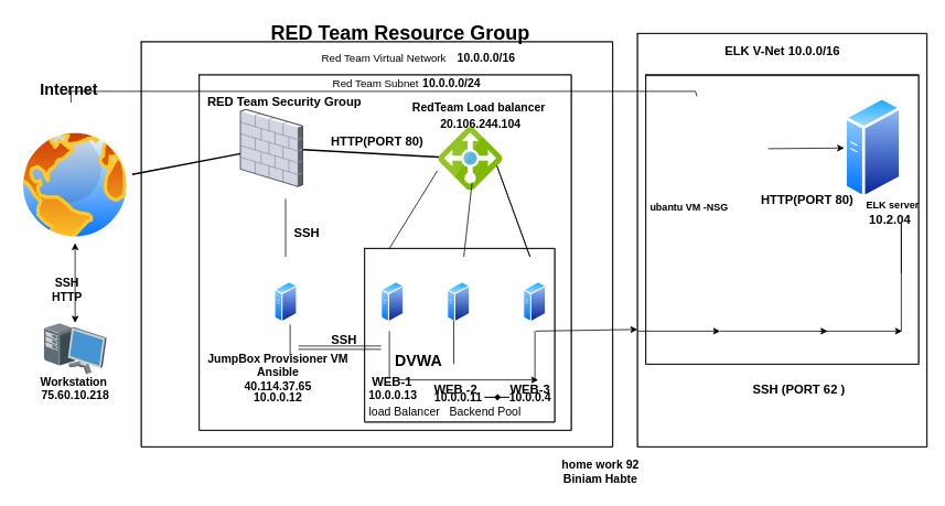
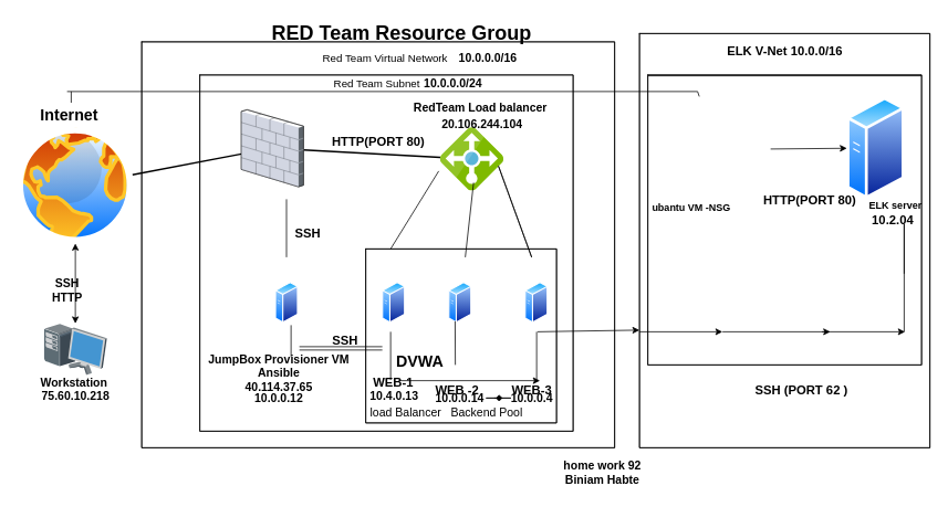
- <mxCell id="5" value="Internet&amp;nbsp;" style="text;html=1;resizable=0;autosize=1;align=center;verticalAlign=middle;points=[];fillColor=none;strokeColor=none;rounded=0;fontStyle=1;fontSize=19;" vertex="1" parent="1"><mxGeometry x="40" y="93.5" width="90" height="30" as="geometry" /></mxCell>
+ <mxCell id="5" value="Internet&amp;nbsp;" style="text;html=1;resizable=0;autosize=1;align=center;verticalAlign=middle;points=[];fillColor=none;strokeColor=none;rounded=0;fontStyle=1;fontSize=19;" vertex="1" parent="1"><mxGeometry x="40" y="123.5" width="90" height="30" as="geometry" /></mxCell>
- <mxCell id="40" value="RED Team Security Group&amp;nbsp;" style="text;html=1;resizable=0;autosize=1;align=center;verticalAlign=middle;points=[];fillColor=none;strokeColor=none;rounded=0;fontSize=15;fontStyle=1" vertex="1" parent="24"><mxGeometry x="70" y="62" width="210" height="20" as="geometry" /></mxCell>
- <mxCell id="73" value="&lt;b&gt;10.0.0.13&lt;/b&gt;" style="text;html=1;resizable=0;autosize=1;align=center;verticalAlign=middle;points=[];fillColor=none;strokeColor=none;rounded=0;fontSize=14;" vertex="1" parent="72"><mxGeometry x="-1" y="168" width="70" height="20" as="geometry" /></mxCell>
+ <mxCell id="73" value="&lt;b&gt;10.4.0.13&lt;/b&gt;" style="text;html=1;resizable=0;autosize=1;align=center;verticalAlign=middle;points=[];fillColor=none;strokeColor=none;rounded=0;fontSize=14;" vertex="1" parent="72"><mxGeometry x="-1" y="168" width="70" height="20" as="geometry" /></mxCell>
- <mxCell id="74" value="&lt;b&gt;10.0.0.11&lt;/b&gt;&amp;nbsp;" style="text;html=1;resizable=0;autosize=1;align=center;verticalAlign=middle;points=[];fillColor=none;strokeColor=none;rounded=0;fontSize=14;" vertex="1" parent="72"><mxGeometry x="75" y="170" width="80" height="20" as="geometry" /></mxCell>
+ <mxCell id="74" value="&lt;b&gt;10.0.0.14&lt;/b&gt;&amp;nbsp;" style="text;html=1;resizable=0;autosize=1;align=center;verticalAlign=middle;points=[];fillColor=none;strokeColor=none;rounded=0;fontSize=14;" vertex="1" parent="72"><mxGeometry x="75" y="170" width="80" height="20" as="geometry" /></mxCell>
